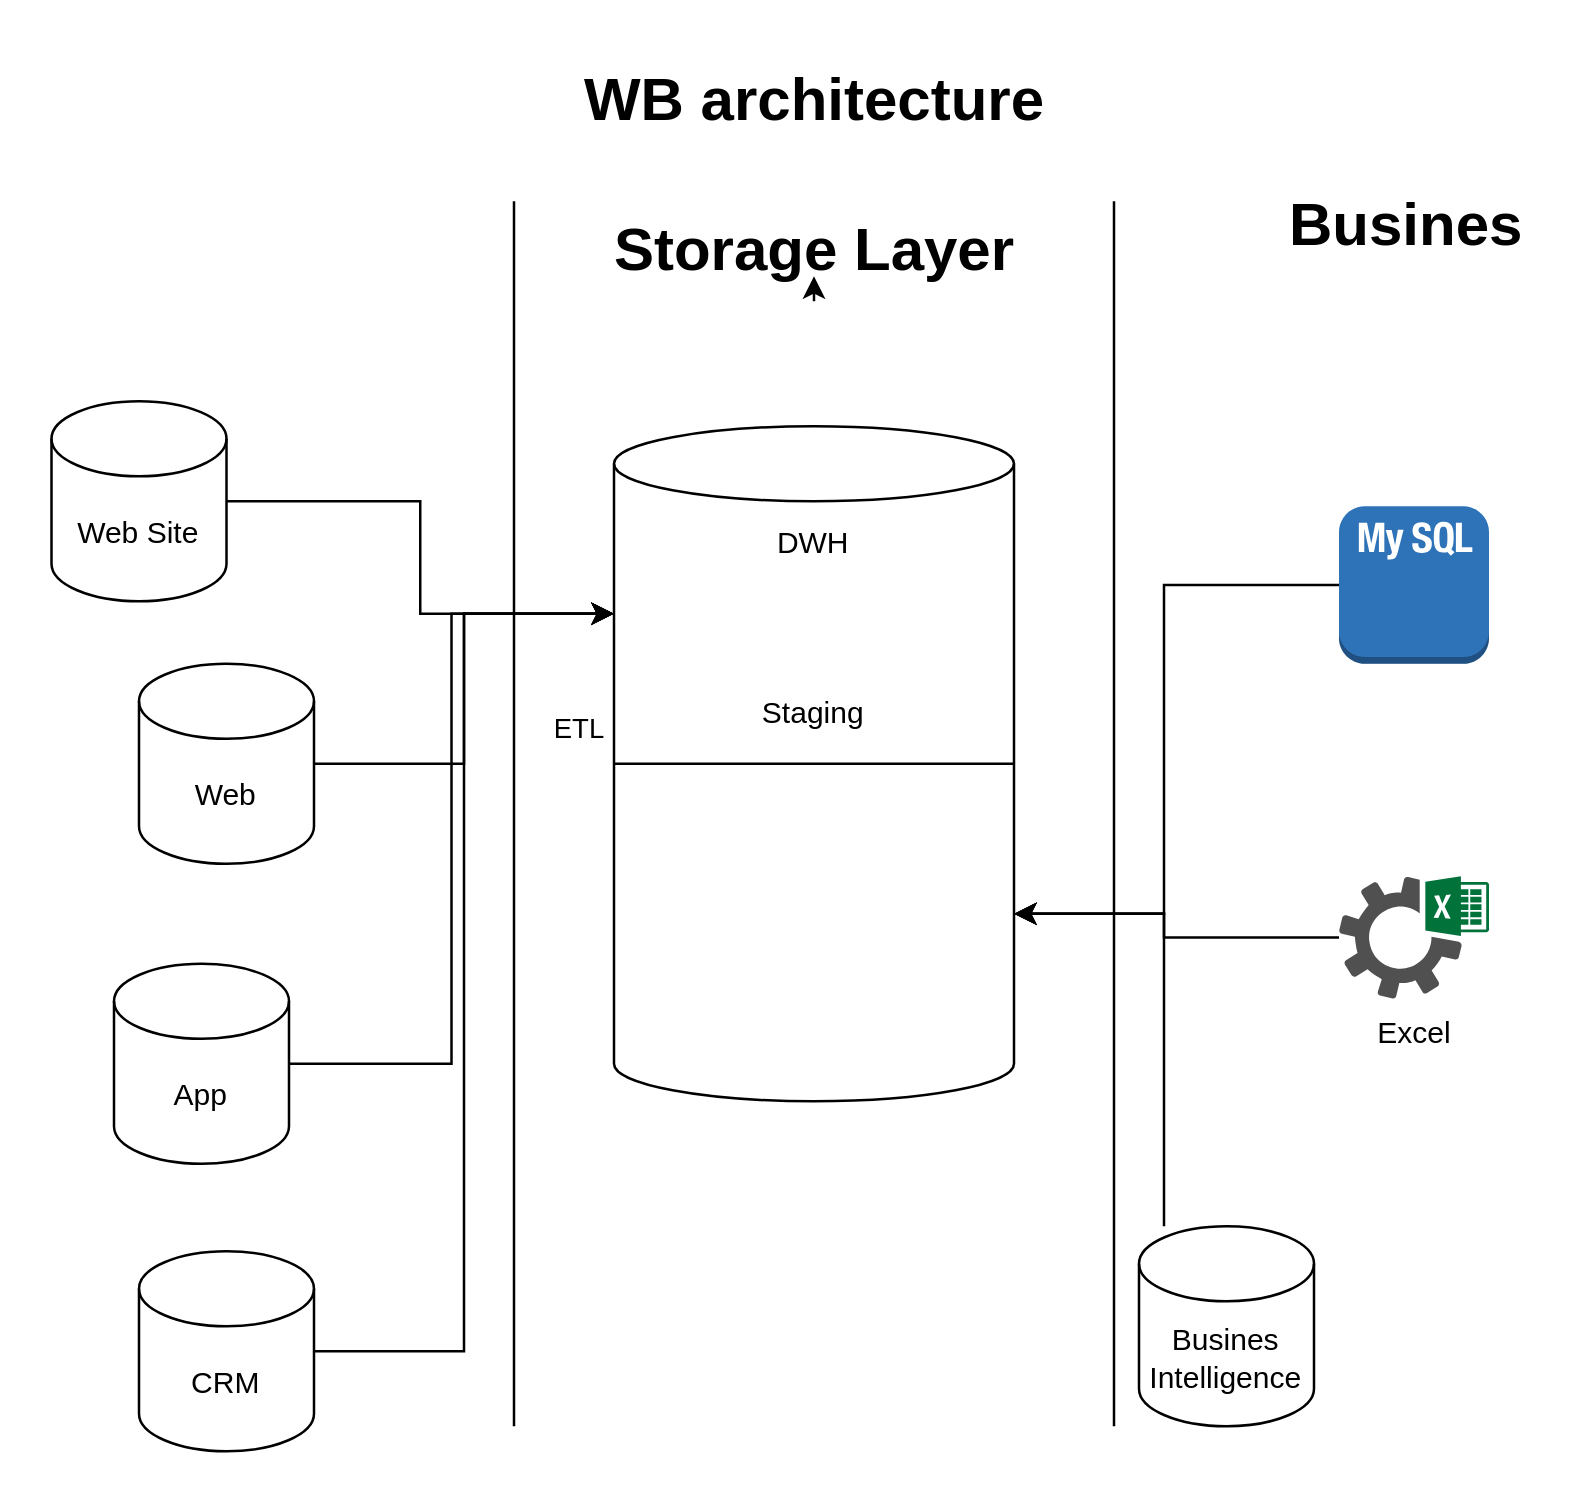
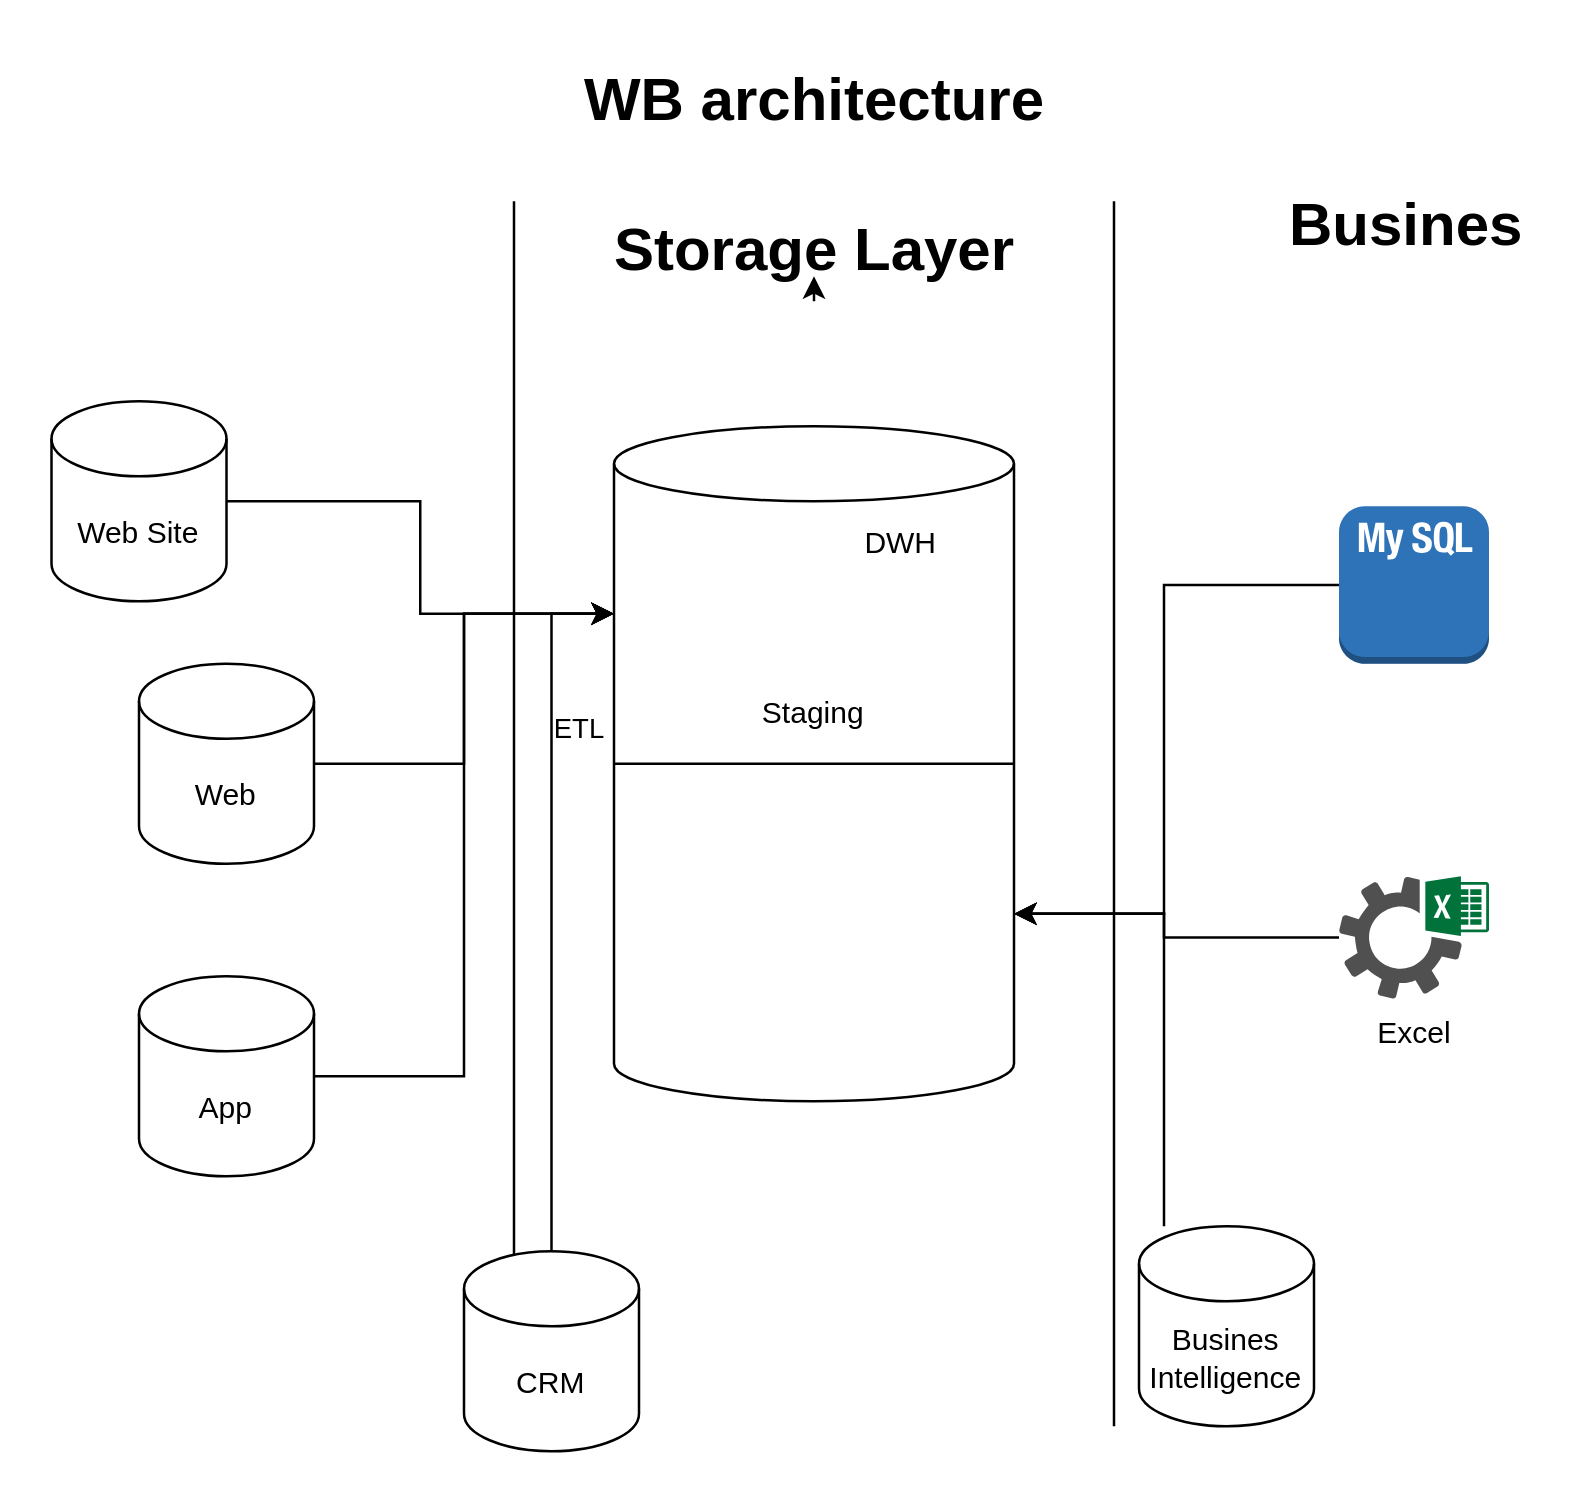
- <mxCell id="21" value="DWH" style="text;html=1;strokeColor=none;fillColor=none;align=center;verticalAlign=middle;whiteSpace=wrap;rounded=0;" vertex="1" parent="1"><mxGeometry x="295" y="202" width="60" height="30" as="geometry" /></mxCell>
+ <mxCell id="21" value="DWH" style="text;html=1;strokeColor=none;fillColor=none;align=center;verticalAlign=middle;whiteSpace=wrap;rounded=0;" vertex="1" parent="1"><mxGeometry x="330" y="202" width="60" height="30" as="geometry" /></mxCell>
- <mxCell id="13" value="App" style="shape=cylinder3;whiteSpace=wrap;html=1;boundedLbl=1;backgroundOutline=1;size=15;" parent="1" vertex="1"><mxGeometry x="45" y="385" width="70" height="80" as="geometry" /></mxCell>
+ <mxCell id="13" value="App" style="shape=cylinder3;whiteSpace=wrap;html=1;boundedLbl=1;backgroundOutline=1;size=15;" parent="1" vertex="1"><mxGeometry x="55" y="390" width="70" height="80" as="geometry" /></mxCell>
- <mxCell id="18" value="CRM" style="shape=cylinder3;whiteSpace=wrap;html=1;boundedLbl=1;backgroundOutline=1;size=15;" parent="1" vertex="1"><mxGeometry x="55" y="500" width="70" height="80" as="geometry" /></mxCell>
+ <mxCell id="18" value="CRM" style="shape=cylinder3;whiteSpace=wrap;html=1;boundedLbl=1;backgroundOutline=1;size=15;" parent="1" vertex="1"><mxGeometry x="185" y="500" width="70" height="80" as="geometry" /></mxCell>
